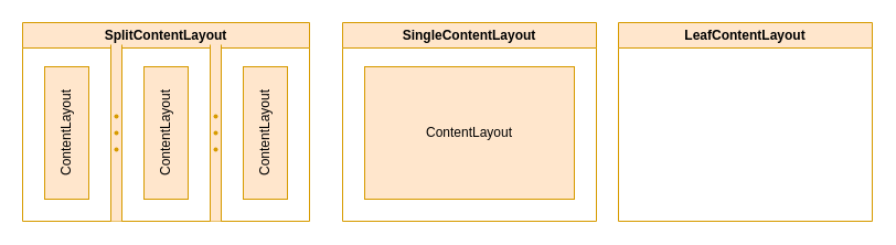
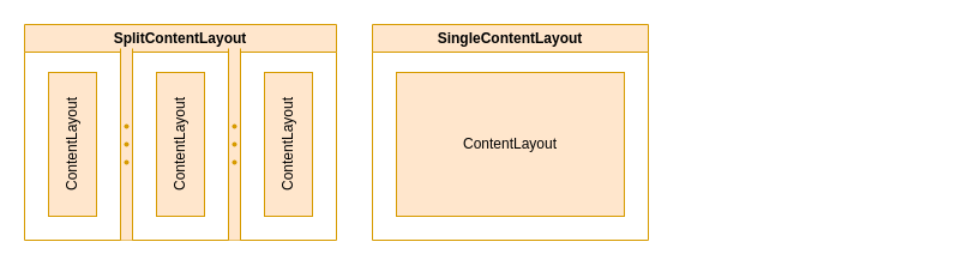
- <mxCell id="11" value="LeafContentLayout" style="swimlane;whiteSpace=wrap;html=1;startSize=23;fillColor=#ffe6cc;strokeColor=#d79b00;glass=0;" parent="1" vertex="1"><mxGeometry x="560" y="20" width="230" height="180" as="geometry" /></mxCell>
